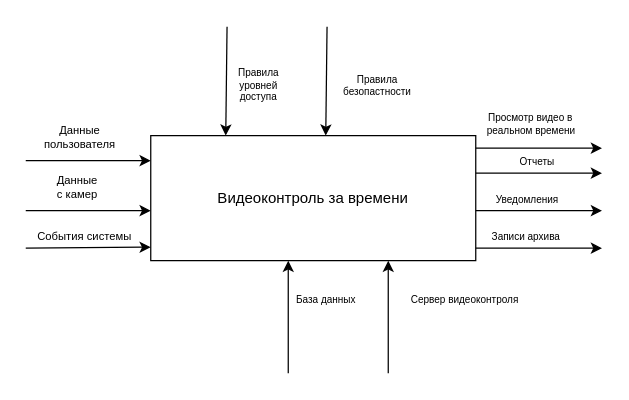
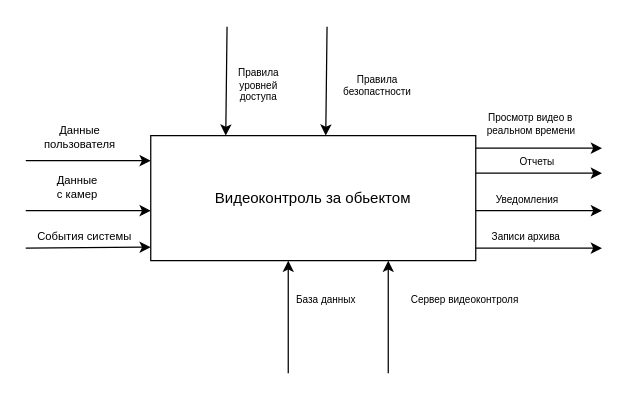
- <mxCell id="2" value="Видеоконтроль за времени" style="rounded=0;whiteSpace=wrap;html=1;" vertex="1" parent="1"><mxGeometry x="120" y="108" width="260" height="100" as="geometry" /></mxCell>
+ <mxCell id="2" value="Видеоконтроль за обьектом" style="rounded=0;whiteSpace=wrap;html=1;" vertex="1" parent="1"><mxGeometry x="120" y="108" width="260" height="100" as="geometry" /></mxCell>
